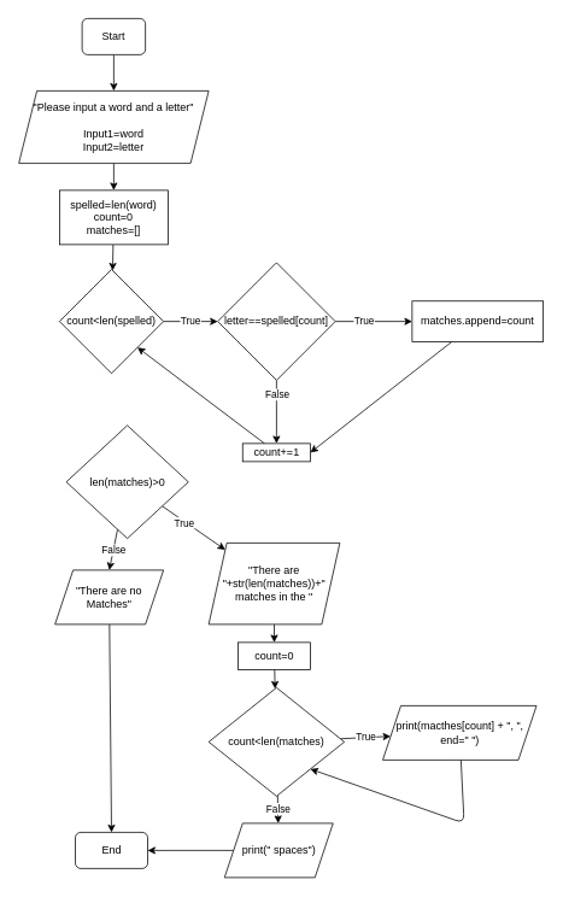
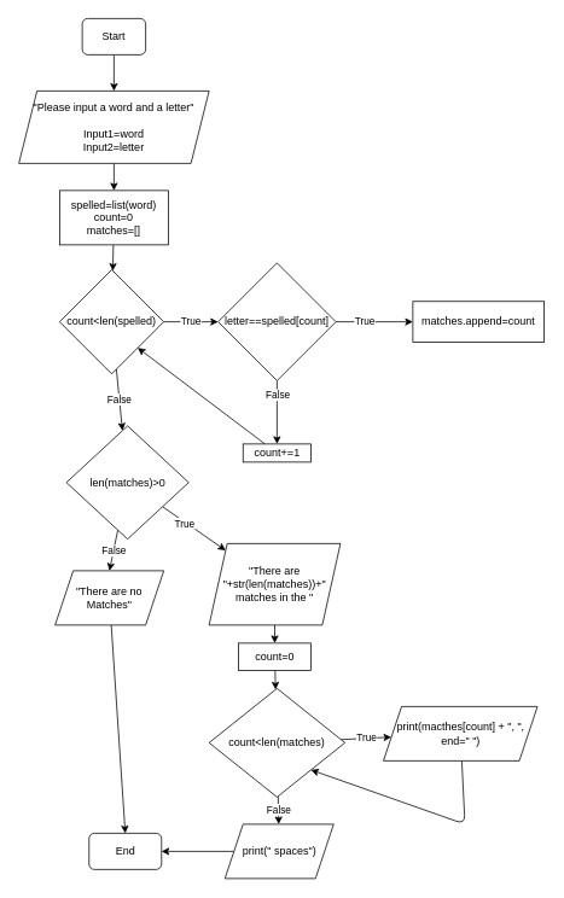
- <mxCell id="13" value="spelled=len(word)&lt;br&gt;count=0&lt;br&gt;matches=[]" style="whiteSpace=wrap;html=1;" vertex="1" parent="1"><mxGeometry x="65" y="210" width="120" height="60" as="geometry" /></mxCell>
+ <mxCell id="13" value="spelled=list(word)&lt;br&gt;count=0&lt;br&gt;matches=[]" style="whiteSpace=wrap;html=1;" vertex="1" parent="1"><mxGeometry x="65" y="210" width="120" height="60" as="geometry" /></mxCell>
- <mxCell id="19" value="" style="edgeStyle=none;html=1;entryX=1;entryY=0.5;entryDx=0;entryDy=0;" edge="1" parent="1" source="20" target="18"><mxGeometry relative="1" as="geometry"><mxPoint x="527.5" y="450" as="targetPoint" /></mxGeometry></mxCell>
+ <mxCell id="15" value="False" style="edgeStyle=none;html=1;" edge="1" parent="1" source="16" target="35"><mxGeometry relative="1" as="geometry" /></mxCell>
- <mxCell id="4" value="End" style="rounded=1;whiteSpace=wrap;html=1;" vertex="1" parent="1"><mxGeometry x="82.5" y="920" width="80" height="40" as="geometry" /></mxCell>
+ <mxCell id="4" value="End" style="rounded=1;whiteSpace=wrap;html=1;" vertex="1" parent="1"><mxGeometry x="97.5" y="920" width="80" height="40" as="geometry" /></mxCell>
